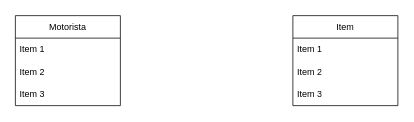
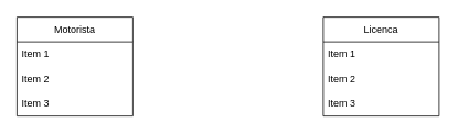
- <mxCell id="6" value="Item" style="swimlane;fontStyle=0;childLayout=stackLayout;horizontal=1;startSize=30;horizontalStack=0;resizeParent=1;resizeParentMax=0;resizeLast=0;collapsible=1;marginBottom=0;whiteSpace=wrap;html=1;" vertex="1" parent="1"><mxGeometry x="390" y="20" width="140" height="120" as="geometry" /></mxCell>
+ <mxCell id="6" value="Licenca" style="swimlane;fontStyle=0;childLayout=stackLayout;horizontal=1;startSize=30;horizontalStack=0;resizeParent=1;resizeParentMax=0;resizeLast=0;collapsible=1;marginBottom=0;whiteSpace=wrap;html=1;" vertex="1" parent="1"><mxGeometry x="390" y="20" width="140" height="120" as="geometry" /></mxCell>
